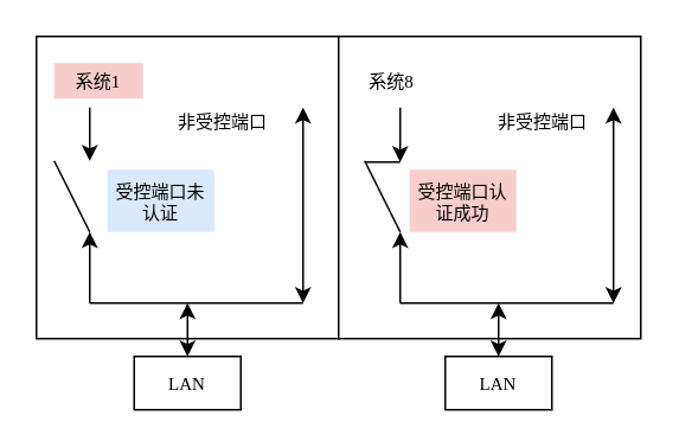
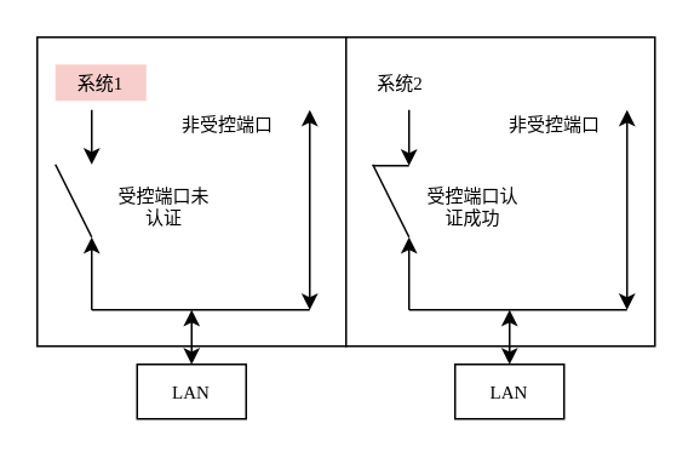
- <mxCell id="6" value="系统8" style="rounded=0;whiteSpace=wrap;html=1;fontFamily=宋体;fontSize=10;strokeColor=none;" vertex="1" parent="1"><mxGeometry x="200" y="30" width="40" height="30" as="geometry" /></mxCell>
+ <mxCell id="6" value="系统2" style="rounded=0;whiteSpace=wrap;html=1;fontFamily=宋体;fontSize=10;strokeColor=none;" vertex="1" parent="1"><mxGeometry x="200" y="30" width="40" height="30" as="geometry" /></mxCell>
- <mxCell id="21" value="受控端口未认证" style="rounded=0;whiteSpace=wrap;html=1;fontFamily=宋体;fontSize=10;strokeColor=none;fillColor=#dae8fc;" vertex="1" parent="1"><mxGeometry x="60" y="95" width="60" height="35" as="geometry" /></mxCell>
+ <mxCell id="21" value="受控端口未认证" style="rounded=0;whiteSpace=wrap;html=1;fontFamily=宋体;fontSize=10;strokeColor=none;" vertex="1" parent="1"><mxGeometry x="60" y="95" width="60" height="35" as="geometry" /></mxCell>
- <mxCell id="22" value="受控端口认证成功" style="rounded=0;whiteSpace=wrap;html=1;fontFamily=宋体;fontSize=10;strokeColor=none;fillColor=#f8cecc;" vertex="1" parent="1"><mxGeometry x="230" y="95" width="60" height="35" as="geometry" /></mxCell>
+ <mxCell id="22" value="受控端口认证成功" style="rounded=0;whiteSpace=wrap;html=1;fontFamily=宋体;fontSize=10;strokeColor=none;" vertex="1" parent="1"><mxGeometry x="230" y="95" width="60" height="35" as="geometry" /></mxCell>
